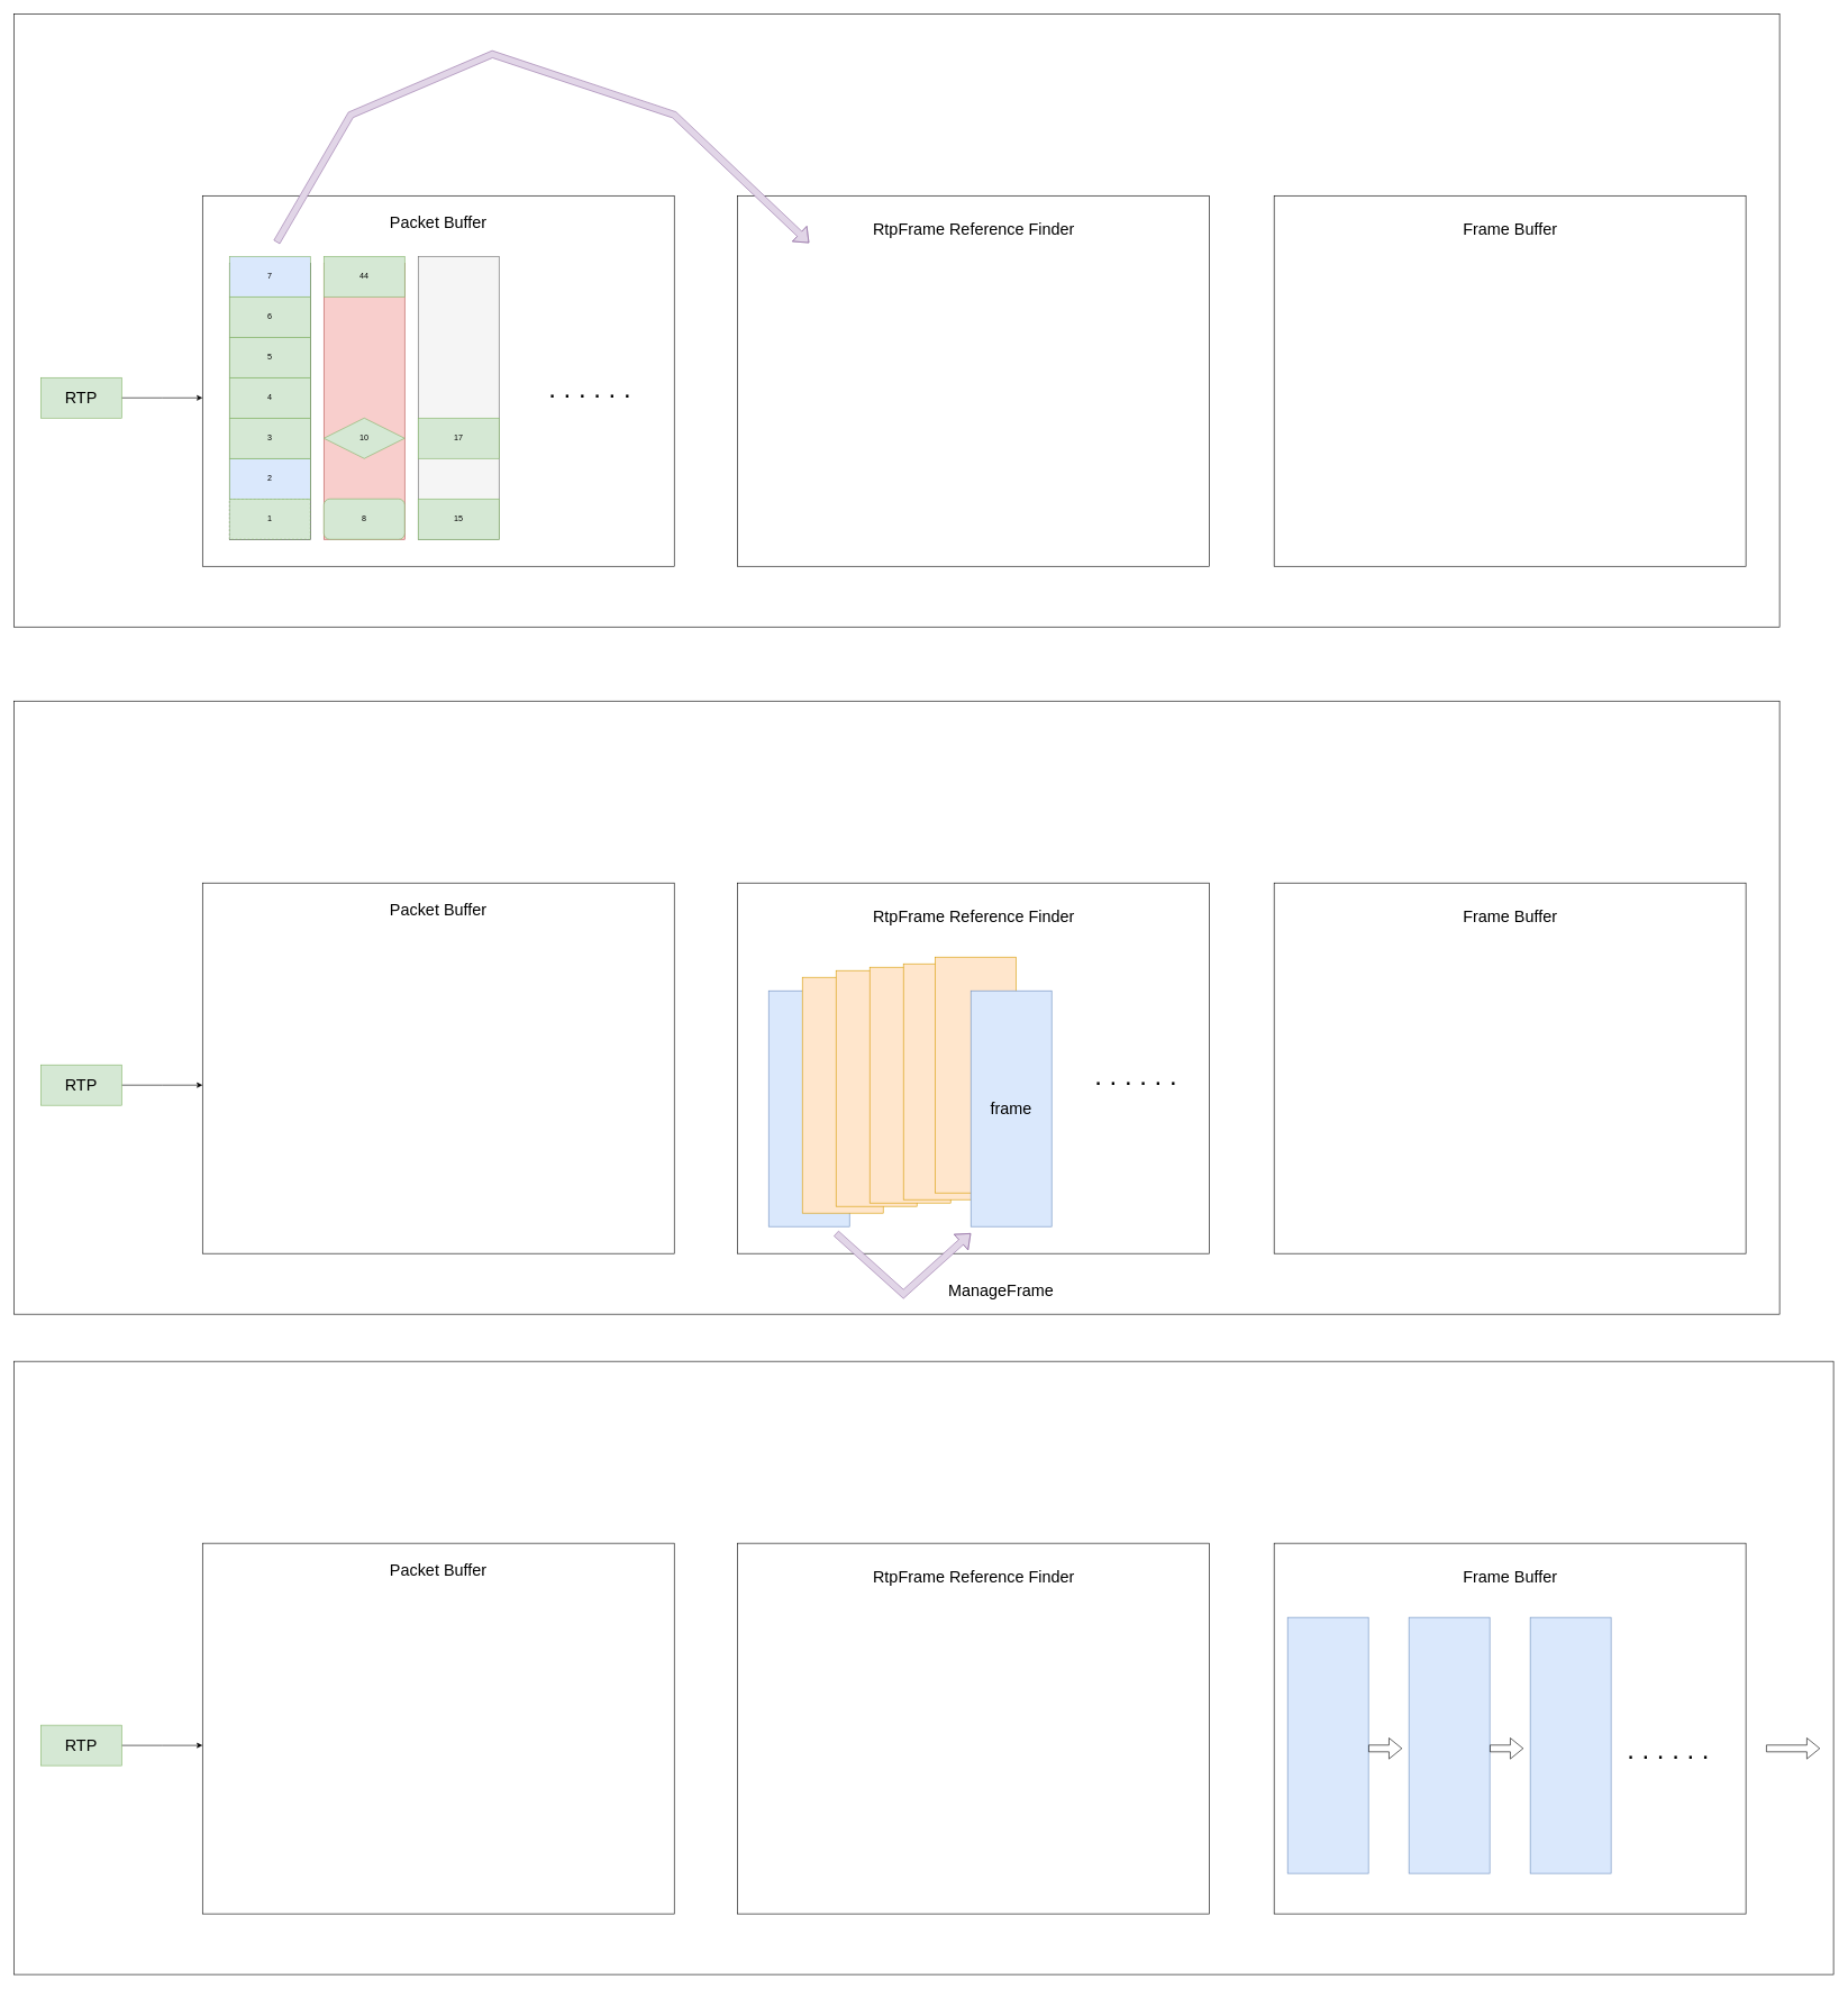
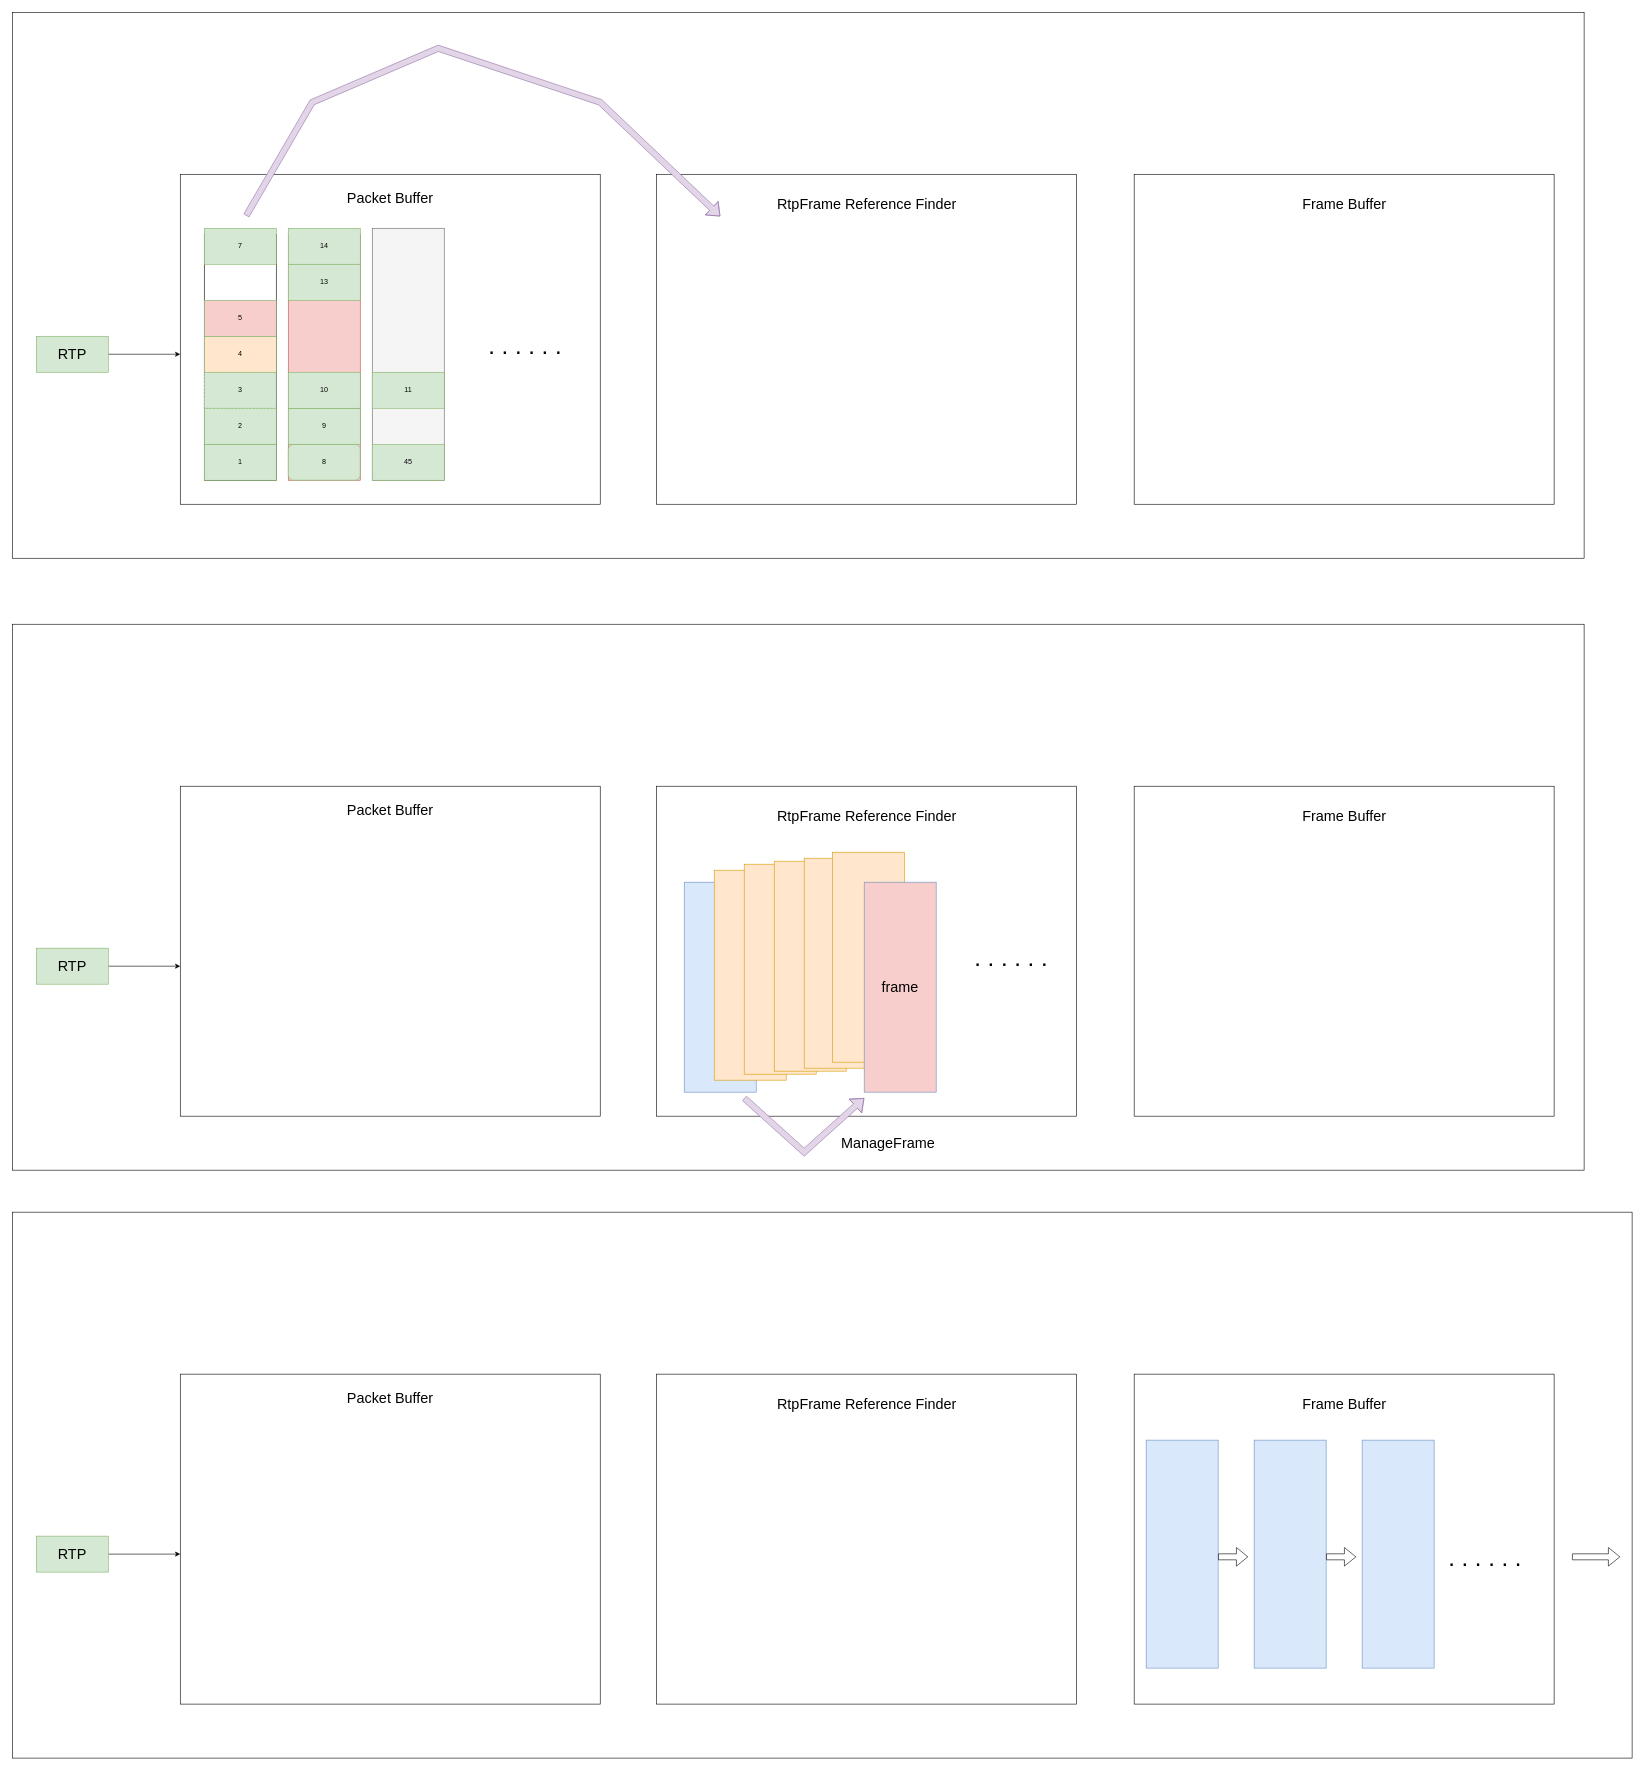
- <mxCell id="7" value="7" style="rounded=0;whiteSpace=wrap;html=1;fillColor=#dae8fc;strokeColor=#82b366;" vertex="1" parent="1"><mxGeometry x="340" y="380" width="120" height="60" as="geometry" /></mxCell>
+ <mxCell id="7" value="7" style="rounded=0;whiteSpace=wrap;html=1;fillColor=#d5e8d4;strokeColor=#82b366;" vertex="1" parent="1"><mxGeometry x="340" y="380" width="120" height="60" as="geometry" /></mxCell>
- <mxCell id="15" value="44" style="rounded=0;whiteSpace=wrap;html=1;fillColor=#d5e8d4;strokeColor=#82b366;" vertex="1" parent="1"><mxGeometry x="480" y="380" width="120" height="60" as="geometry" /></mxCell>
+ <mxCell id="15" value="14" style="rounded=0;whiteSpace=wrap;html=1;fillColor=#d5e8d4;strokeColor=#82b366;" vertex="1" parent="1"><mxGeometry x="480" y="380" width="120" height="60" as="geometry" /></mxCell>
- <mxCell id="13" value="6" style="rounded=0;whiteSpace=wrap;html=1;fillColor=#d5e8d4;strokeColor=#82b366;" vertex="1" parent="1"><mxGeometry x="340" y="440" width="120" height="60" as="geometry" /></mxCell>
+ <mxCell id="19" value="13" style="rounded=0;whiteSpace=wrap;html=1;fillColor=#d5e8d4;strokeColor=#82b366;" vertex="1" parent="1"><mxGeometry x="480" y="440" width="120" height="60" as="geometry" /></mxCell>
- <mxCell id="12" value="5" style="rounded=0;whiteSpace=wrap;html=1;fillColor=#d5e8d4;strokeColor=#82b366;" vertex="1" parent="1"><mxGeometry x="340" y="500" width="120" height="60" as="geometry" /></mxCell>
+ <mxCell id="12" value="5" style="rounded=0;whiteSpace=wrap;html=1;fillColor=#f8cecc;strokeColor=#82b366;" vertex="1" parent="1"><mxGeometry x="340" y="500" width="120" height="60" as="geometry" /></mxCell>
- <mxCell id="11" value="4" style="rounded=0;whiteSpace=wrap;html=1;fillColor=#d5e8d4;strokeColor=#82b366;" vertex="1" parent="1"><mxGeometry x="340" y="560" width="120" height="60" as="geometry" /></mxCell>
+ <mxCell id="11" value="4" style="rounded=0;whiteSpace=wrap;html=1;fillColor=#ffe6cc;strokeColor=#82b366;" vertex="1" parent="1"><mxGeometry x="340" y="560" width="120" height="60" as="geometry" /></mxCell>
- <mxCell id="10" value="3" style="rounded=0;whiteSpace=wrap;html=1;fillColor=#d5e8d4;strokeColor=#82b366;" vertex="1" parent="1"><mxGeometry x="340" y="620" width="120" height="60" as="geometry" /></mxCell>
+ <mxCell id="10" value="3" style="rounded=0;whiteSpace=wrap;html=1;fillColor=#d5e8d4;strokeColor=#82b366;dashed=1;" vertex="1" parent="1"><mxGeometry x="340" y="620" width="120" height="60" as="geometry" /></mxCell>
- <mxCell id="18" value="10" style="rhombus;whiteSpace=wrap;html=1;fillColor=#d5e8d4;strokeColor=#82b366;" vertex="1" parent="1"><mxGeometry x="480" y="620" width="120" height="60" as="geometry" /></mxCell>
+ <mxCell id="18" value="10" style="rounded=0;whiteSpace=wrap;html=1;fillColor=#d5e8d4;strokeColor=#82b366;" vertex="1" parent="1"><mxGeometry x="480" y="620" width="120" height="60" as="geometry" /></mxCell>
- <mxCell id="21" value="17" style="rounded=0;whiteSpace=wrap;html=1;fillColor=#d5e8d4;strokeColor=#82b366;" vertex="1" parent="1"><mxGeometry x="620" y="620" width="120" height="60" as="geometry" /></mxCell>
+ <mxCell id="21" value="11" style="rounded=0;whiteSpace=wrap;html=1;fillColor=#d5e8d4;strokeColor=#82b366;" vertex="1" parent="1"><mxGeometry x="620" y="620" width="120" height="60" as="geometry" /></mxCell>
- <mxCell id="9" value="2" style="rounded=0;whiteSpace=wrap;html=1;fillColor=#dae8fc;strokeColor=#82b366;" vertex="1" parent="1"><mxGeometry x="340" y="680" width="120" height="60" as="geometry" /></mxCell>
+ <mxCell id="9" value="2" style="rounded=0;whiteSpace=wrap;html=1;fillColor=#d5e8d4;strokeColor=#82b366;" vertex="1" parent="1"><mxGeometry x="340" y="680" width="120" height="60" as="geometry" /></mxCell>
+ <mxCell id="17" value="9" style="rounded=0;whiteSpace=wrap;html=1;fillColor=#d5e8d4;strokeColor=#82b366;" vertex="1" parent="1"><mxGeometry x="480" y="680" width="120" height="60" as="geometry" /></mxCell>
- <mxCell id="8" value="1" style="rounded=0;whiteSpace=wrap;html=1;fillColor=#d5e8d4;strokeColor=#82b366;dashed=1;" vertex="1" parent="1"><mxGeometry x="340" y="740" width="120" height="60" as="geometry" /></mxCell>
+ <mxCell id="8" value="1" style="rounded=0;whiteSpace=wrap;html=1;fillColor=#d5e8d4;strokeColor=#82b366;" vertex="1" parent="1"><mxGeometry x="340" y="740" width="120" height="60" as="geometry" /></mxCell>
- <mxCell id="20" value="15" style="rounded=0;whiteSpace=wrap;html=1;fillColor=#d5e8d4;strokeColor=#82b366;" vertex="1" parent="1"><mxGeometry x="620" y="740" width="120" height="60" as="geometry" /></mxCell>
+ <mxCell id="20" value="45" style="rounded=0;whiteSpace=wrap;html=1;fillColor=#d5e8d4;strokeColor=#82b366;" vertex="1" parent="1"><mxGeometry x="620" y="740" width="120" height="60" as="geometry" /></mxCell>
- <mxCell id="46" value="&lt;font style=&quot;font-size: 24px;&quot;&gt;frame&lt;/font&gt;" style="rounded=0;whiteSpace=wrap;html=1;fillColor=#dae8fc;strokeColor=#6c8ebf;" vertex="1" parent="1"><mxGeometry x="1440" y="1470" width="120" height="350" as="geometry" /></mxCell>
+ <mxCell id="46" value="&lt;font style=&quot;font-size: 24px;&quot;&gt;frame&lt;/font&gt;" style="rounded=0;whiteSpace=wrap;html=1;fillColor=#f8cecc;strokeColor=#6c8ebf;" vertex="1" parent="1"><mxGeometry x="1440" y="1470" width="120" height="350" as="geometry" /></mxCell>
- <mxCell id="48" value="&lt;font style=&quot;font-size: 24px;&quot;&gt;ManageFrame&lt;/font&gt;" style="text;strokeColor=none;align=center;fillColor=none;html=1;verticalAlign=middle;whiteSpace=wrap;rounded=0;" vertex="1" parent="1"><mxGeometry x="1365" y="1900" width="240" height="30" as="geometry" /></mxCell>
+ <mxCell id="48" value="&lt;font style=&quot;font-size: 24px;&quot;&gt;ManageFrame&lt;/font&gt;" style="text;strokeColor=none;align=center;fillColor=none;html=1;verticalAlign=middle;whiteSpace=wrap;rounded=0;" vertex="1" parent="1"><mxGeometry x="1360" y="1890" width="240" height="30" as="geometry" /></mxCell>
